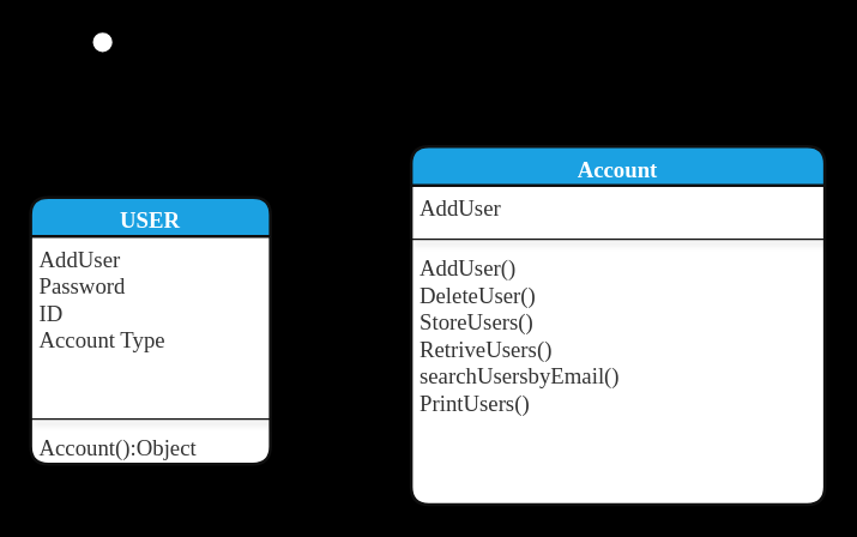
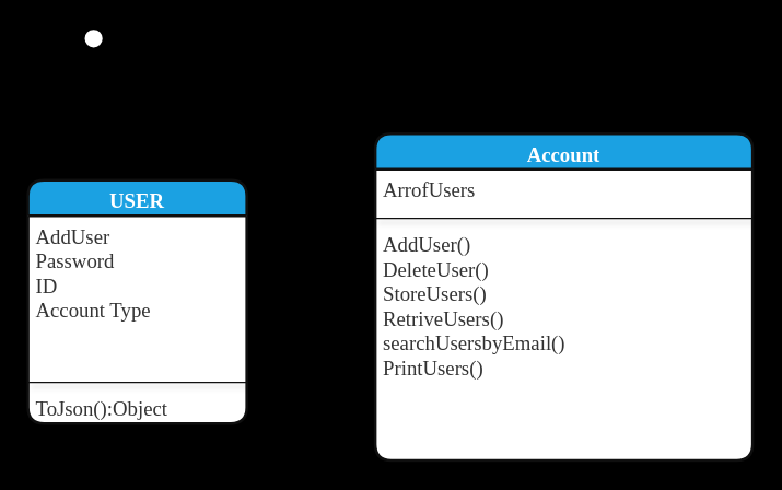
- <mxCell id="7" value="AddUser" style="text;strokeColor=none;fillColor=none;align=left;verticalAlign=top;spacingLeft=4;spacingRight=4;overflow=hidden;rotatable=0;points=[[0,0.5],[1,0.5]];portConstraint=eastwest;rounded=1;shadow=1;glass=0;strokeWidth=3;fontFamily=Lucida Console;fontSize=15;fontColor=#333333;startSize=26;" vertex="1" parent="6"><mxGeometry y="26" width="276" height="32" as="geometry" /></mxCell>
+ <mxCell id="7" value="ArrofUsers" style="text;strokeColor=none;fillColor=none;align=left;verticalAlign=top;spacingLeft=4;spacingRight=4;overflow=hidden;rotatable=0;points=[[0,0.5],[1,0.5]];portConstraint=eastwest;rounded=1;shadow=1;glass=0;strokeWidth=3;fontFamily=Lucida Console;fontSize=15;fontColor=#333333;startSize=26;" vertex="1" parent="6"><mxGeometry y="26" width="276" height="32" as="geometry" /></mxCell>
- <mxCell id="5" value="Account():Object" style="text;strokeColor=none;fillColor=none;align=left;verticalAlign=top;spacingLeft=4;spacingRight=4;overflow=hidden;rotatable=0;points=[[0,0.5],[1,0.5]];portConstraint=eastwest;rounded=1;shadow=1;glass=0;strokeWidth=3;fontFamily=Lucida Console;fontSize=15;fontColor=#333333;startSize=26;" parent="2" vertex="1"><mxGeometry y="152" width="160" height="26" as="geometry" /></mxCell>
+ <mxCell id="5" value="ToJson():Object" style="text;strokeColor=none;fillColor=none;align=left;verticalAlign=top;spacingLeft=4;spacingRight=4;overflow=hidden;rotatable=0;points=[[0,0.5],[1,0.5]];portConstraint=eastwest;rounded=1;shadow=1;glass=0;strokeWidth=3;fontFamily=Lucida Console;fontSize=15;fontColor=#333333;startSize=26;" parent="2" vertex="1"><mxGeometry y="152" width="160" height="26" as="geometry" /></mxCell>
